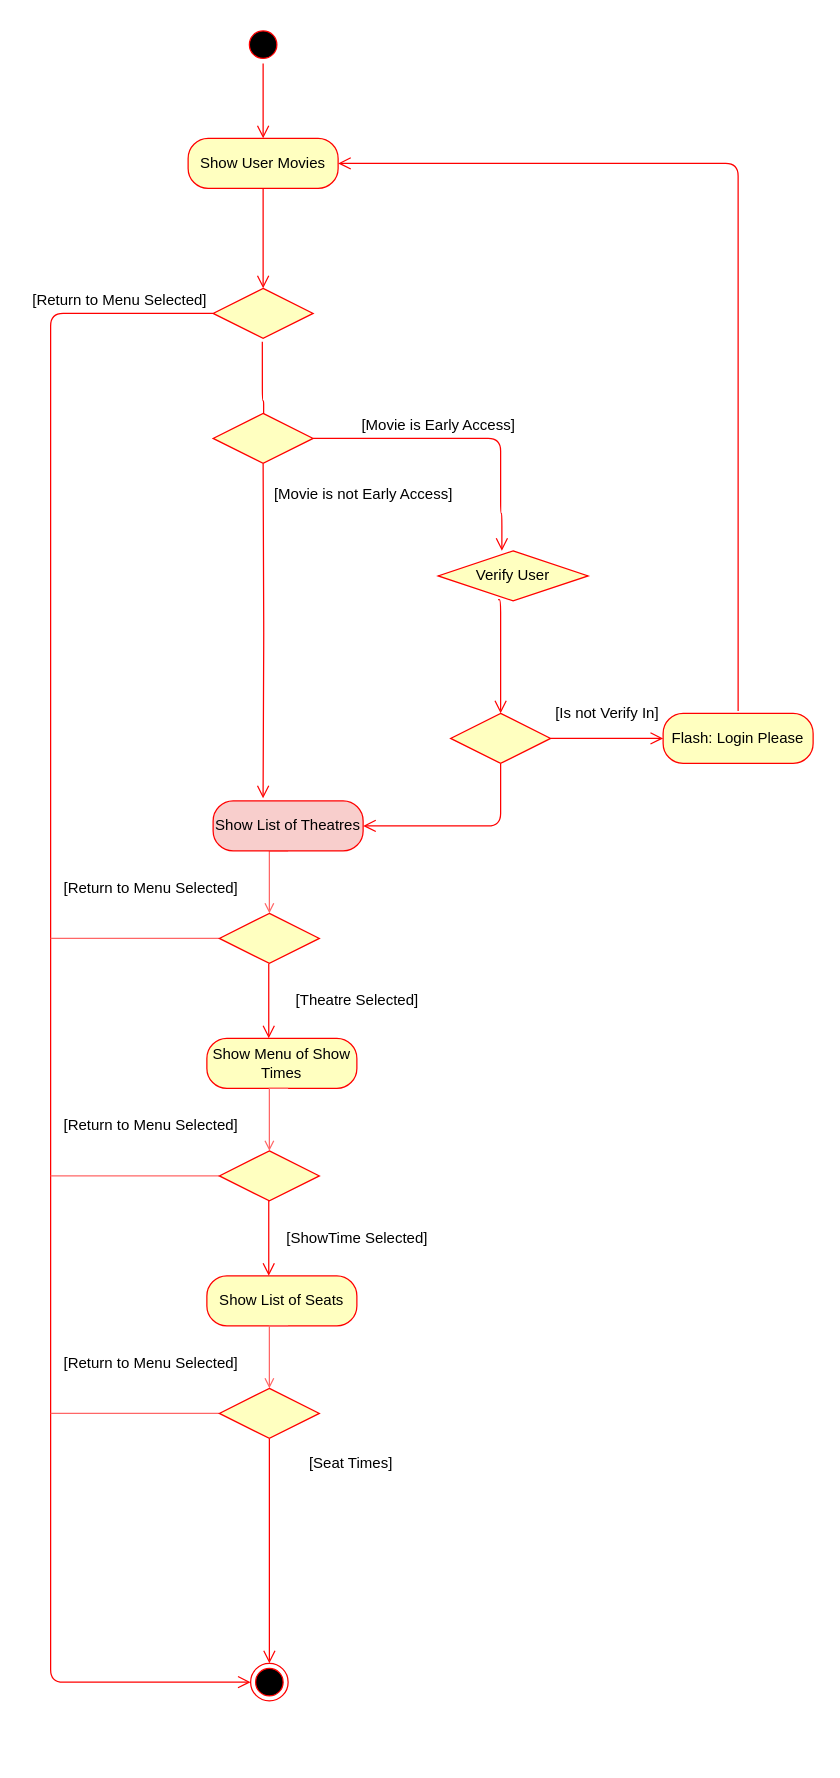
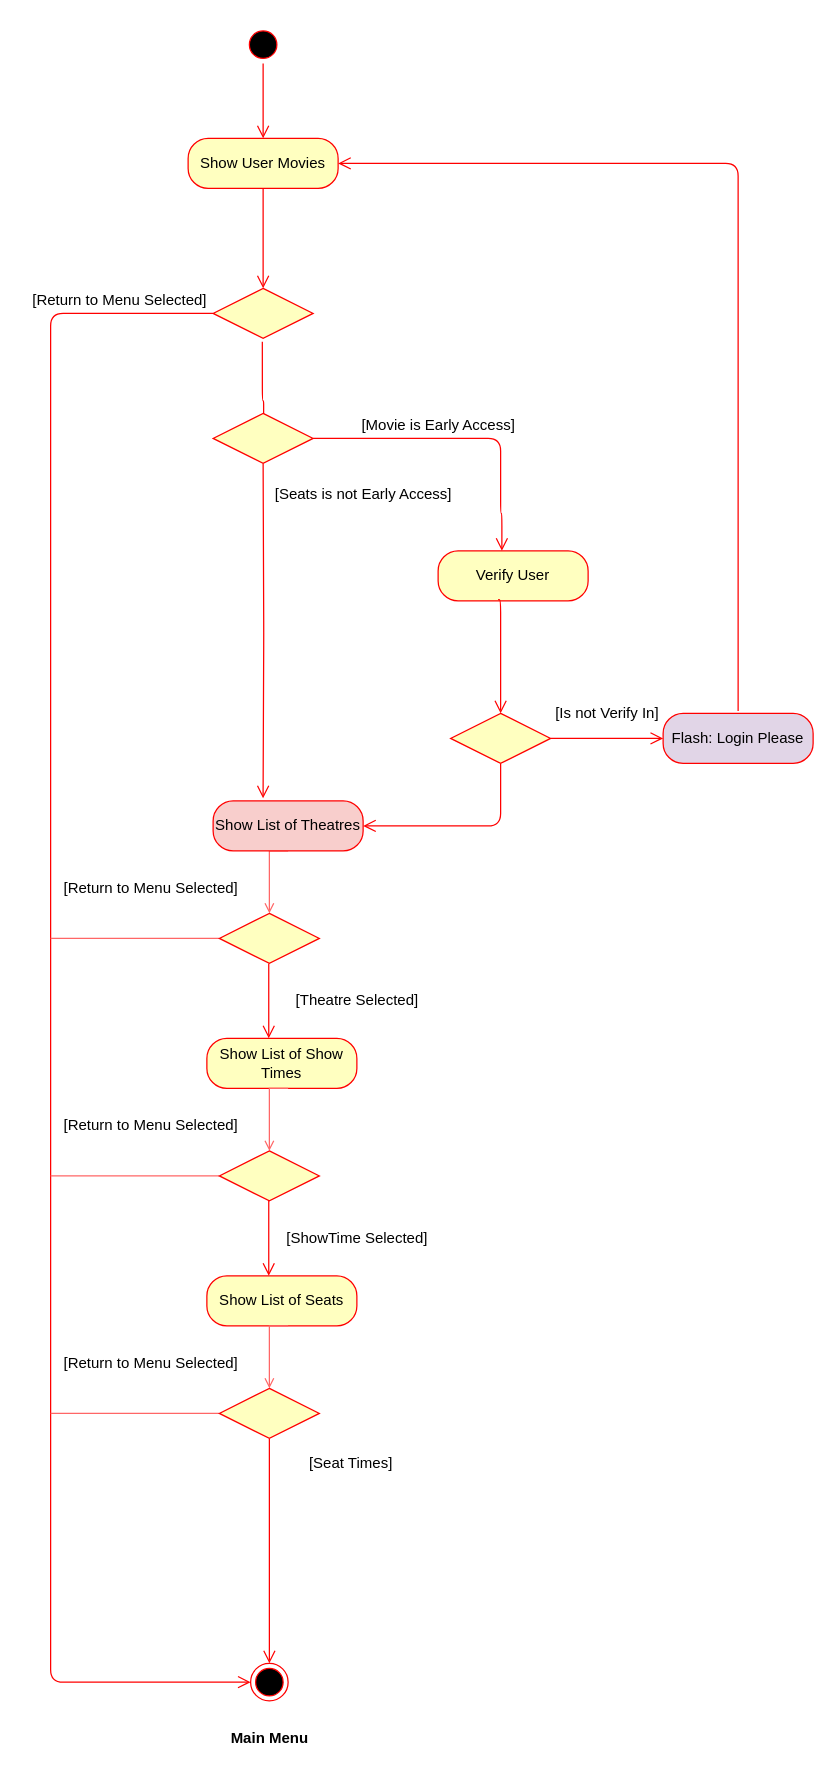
- <mxCell id="16" value="[Movie is not Early Access]" style="text;html=1;align=center;verticalAlign=middle;resizable=0;points=[];autosize=1;" parent="1" vertex="1"><mxGeometry x="210" y="385" width="160" height="20" as="geometry" /></mxCell>
+ <mxCell id="16" value="[Seats is not Early Access]" style="text;html=1;align=center;verticalAlign=middle;resizable=0;points=[];autosize=1;" parent="1" vertex="1"><mxGeometry x="210" y="385" width="160" height="20" as="geometry" /></mxCell>
- <mxCell id="8" value="Verify User" style="rhombus;whiteSpace=wrap;html=1;arcSize=40;fontColor=#000000;fillColor=#ffffc0;strokeColor=#ff0000;" parent="1" vertex="1"><mxGeometry x="350" y="440" width="120" height="40" as="geometry" /></mxCell>
+ <mxCell id="8" value="Verify User" style="rounded=1;whiteSpace=wrap;html=1;arcSize=40;fontColor=#000000;fillColor=#ffffc0;strokeColor=#ff0000;" parent="1" vertex="1"><mxGeometry x="350" y="440" width="120" height="40" as="geometry" /></mxCell>
- <mxCell id="19" value="Flash: Login Please" style="rounded=1;whiteSpace=wrap;html=1;arcSize=40;fontColor=#000000;fillColor=#ffffc0;strokeColor=#ff0000;" parent="1" vertex="1"><mxGeometry x="530" y="570" width="120" height="40" as="geometry" /></mxCell>
+ <mxCell id="19" value="Flash: Login Please" style="rounded=1;whiteSpace=wrap;html=1;arcSize=40;fontColor=#000000;fillColor=#e1d5e7;strokeColor=#ff0000;" parent="1" vertex="1"><mxGeometry x="530" y="570" width="120" height="40" as="geometry" /></mxCell>
- <mxCell id="30" value="Show Menu of Show Times" style="rounded=1;whiteSpace=wrap;html=1;arcSize=40;fontColor=#000000;fillColor=#ffffc0;strokeColor=#ff0000;" parent="1" vertex="1"><mxGeometry x="165" y="830" width="120" height="40" as="geometry" /></mxCell>
+ <mxCell id="30" value="Show List of Show Times" style="rounded=1;whiteSpace=wrap;html=1;arcSize=40;fontColor=#000000;fillColor=#ffffc0;strokeColor=#ff0000;" parent="1" vertex="1"><mxGeometry x="165" y="830" width="120" height="40" as="geometry" /></mxCell>
+ <mxCell id="45" value="&lt;b&gt;Main Menu&lt;/b&gt;" style="text;html=1;align=center;verticalAlign=middle;resizable=0;points=[];autosize=1;" parent="1" vertex="1"><mxGeometry x="175" y="1380" width="80" height="20" as="geometry" /></mxCell>
